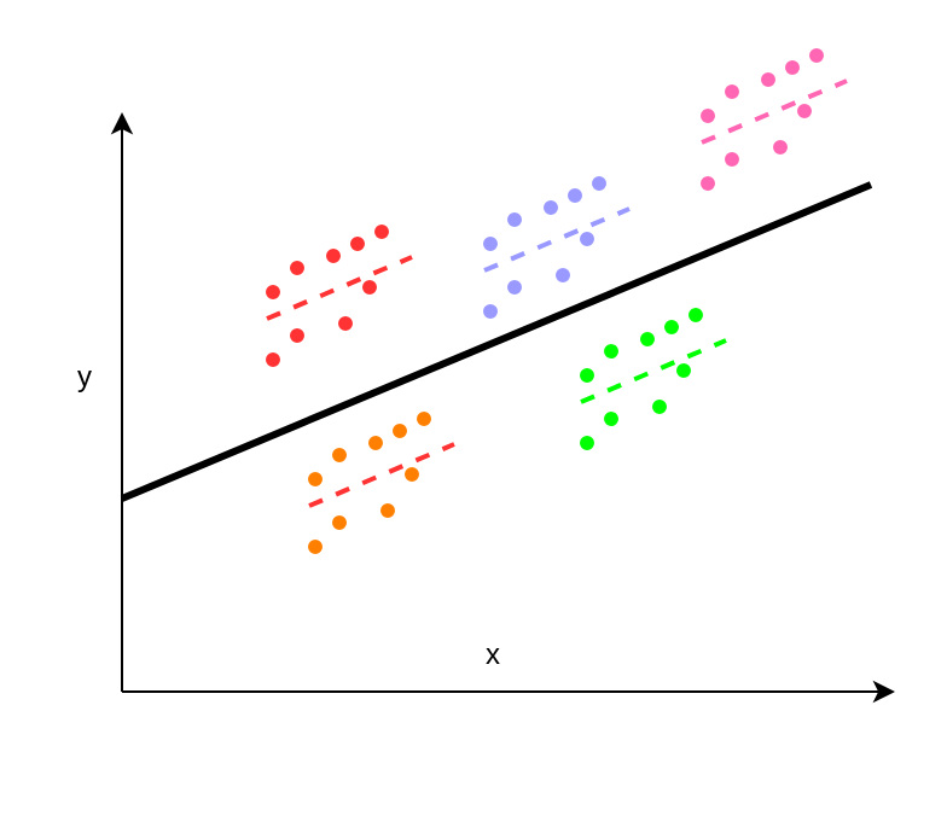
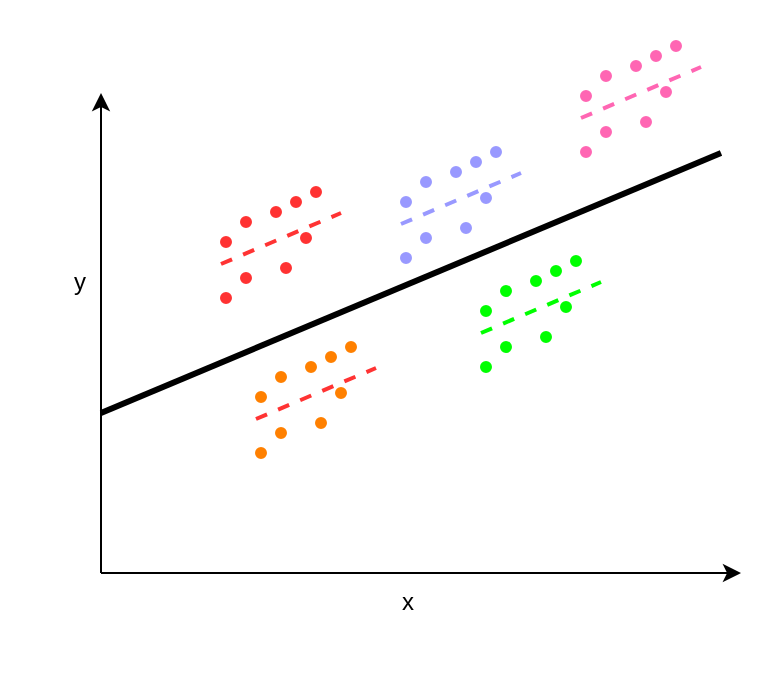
- <mxCell id="16" value="y" style="text;html=1;strokeColor=none;fillColor=none;align=center;verticalAlign=middle;whiteSpace=wrap;rounded=0;" parent="1" vertex="1"><mxGeometry x="20" y="140.5" width="30" height="30" as="geometry" /></mxCell>
+ <mxCell id="16" value="y" style="text;html=1;strokeColor=none;fillColor=none;align=center;verticalAlign=middle;whiteSpace=wrap;rounded=0;" parent="1" vertex="1"><mxGeometry x="25" y="125.5" width="30" height="30" as="geometry" /></mxCell>
- <mxCell id="15" value="x" style="text;html=1;strokeColor=none;fillColor=none;align=center;verticalAlign=middle;whiteSpace=wrap;rounded=0;" parent="1" vertex="1"><mxGeometry x="174" y="256" width="60" height="30" as="geometry" /></mxCell>
+ <mxCell id="15" value="x" style="text;html=1;strokeColor=none;fillColor=none;align=center;verticalAlign=middle;whiteSpace=wrap;rounded=0;" parent="1" vertex="1"><mxGeometry x="174" y="286" width="60" height="30" as="geometry" /></mxCell>
